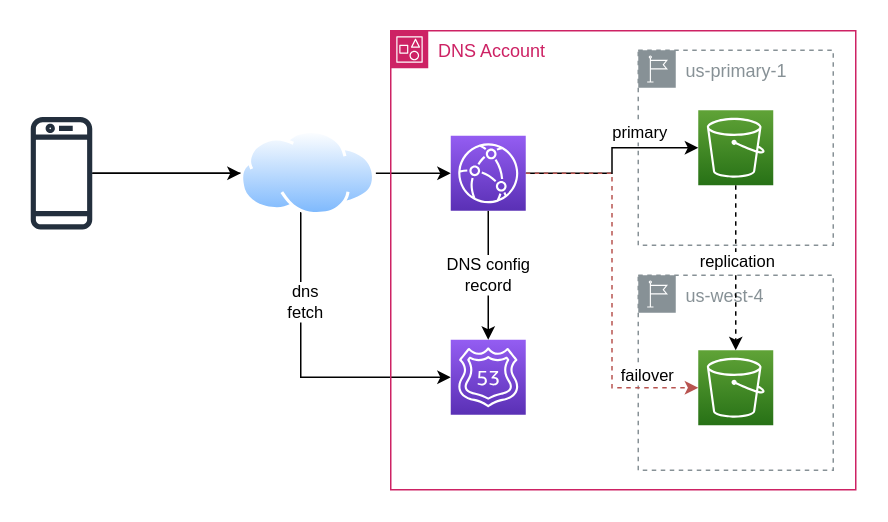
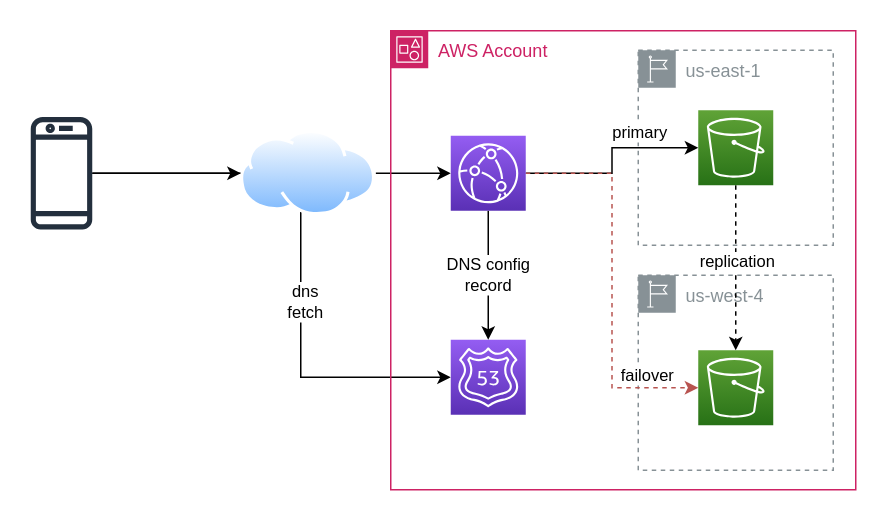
- <mxCell id="8" value="DNS Account" style="points=[[0,0],[0.25,0],[0.5,0],[0.75,0],[1,0],[1,0.25],[1,0.5],[1,0.75],[1,1],[0.75,1],[0.5,1],[0.25,1],[0,1],[0,0.75],[0,0.5],[0,0.25]];outlineConnect=0;gradientColor=none;html=1;whiteSpace=wrap;fontSize=12;fontStyle=0;container=1;pointerEvents=0;collapsible=0;recursiveResize=0;shape=mxgraph.aws4.group;grIcon=mxgraph.aws4.group_account;strokeColor=#CD2264;fillColor=none;verticalAlign=top;align=left;spacingLeft=30;fontColor=#CD2264;dashed=0;" vertex="1" parent="1"><mxGeometry x="260" y="20.01" width="310" height="305.99" as="geometry" /></mxCell>
+ <mxCell id="8" value="AWS Account" style="points=[[0,0],[0.25,0],[0.5,0],[0.75,0],[1,0],[1,0.25],[1,0.5],[1,0.75],[1,1],[0.75,1],[0.5,1],[0.25,1],[0,1],[0,0.75],[0,0.5],[0,0.25]];outlineConnect=0;gradientColor=none;html=1;whiteSpace=wrap;fontSize=12;fontStyle=0;container=1;pointerEvents=0;collapsible=0;recursiveResize=0;shape=mxgraph.aws4.group;grIcon=mxgraph.aws4.group_account;strokeColor=#CD2264;fillColor=none;verticalAlign=top;align=left;spacingLeft=30;fontColor=#CD2264;dashed=0;" vertex="1" parent="1"><mxGeometry x="260" y="20.01" width="310" height="305.99" as="geometry" /></mxCell>
- <mxCell id="9" value="us-primary-1" style="sketch=0;outlineConnect=0;gradientColor=none;html=1;whiteSpace=wrap;fontSize=12;fontStyle=0;shape=mxgraph.aws4.group;grIcon=mxgraph.aws4.group_region;strokeColor=#879196;fillColor=none;verticalAlign=top;align=left;spacingLeft=30;fontColor=#879196;dashed=1;" vertex="1" parent="8"><mxGeometry x="165" y="12.99" width="130" height="130" as="geometry" /></mxCell>
+ <mxCell id="9" value="us-east-1" style="sketch=0;outlineConnect=0;gradientColor=none;html=1;whiteSpace=wrap;fontSize=12;fontStyle=0;shape=mxgraph.aws4.group;grIcon=mxgraph.aws4.group_region;strokeColor=#879196;fillColor=none;verticalAlign=top;align=left;spacingLeft=30;fontColor=#879196;dashed=1;" vertex="1" parent="8"><mxGeometry x="165" y="12.99" width="130" height="130" as="geometry" /></mxCell>
